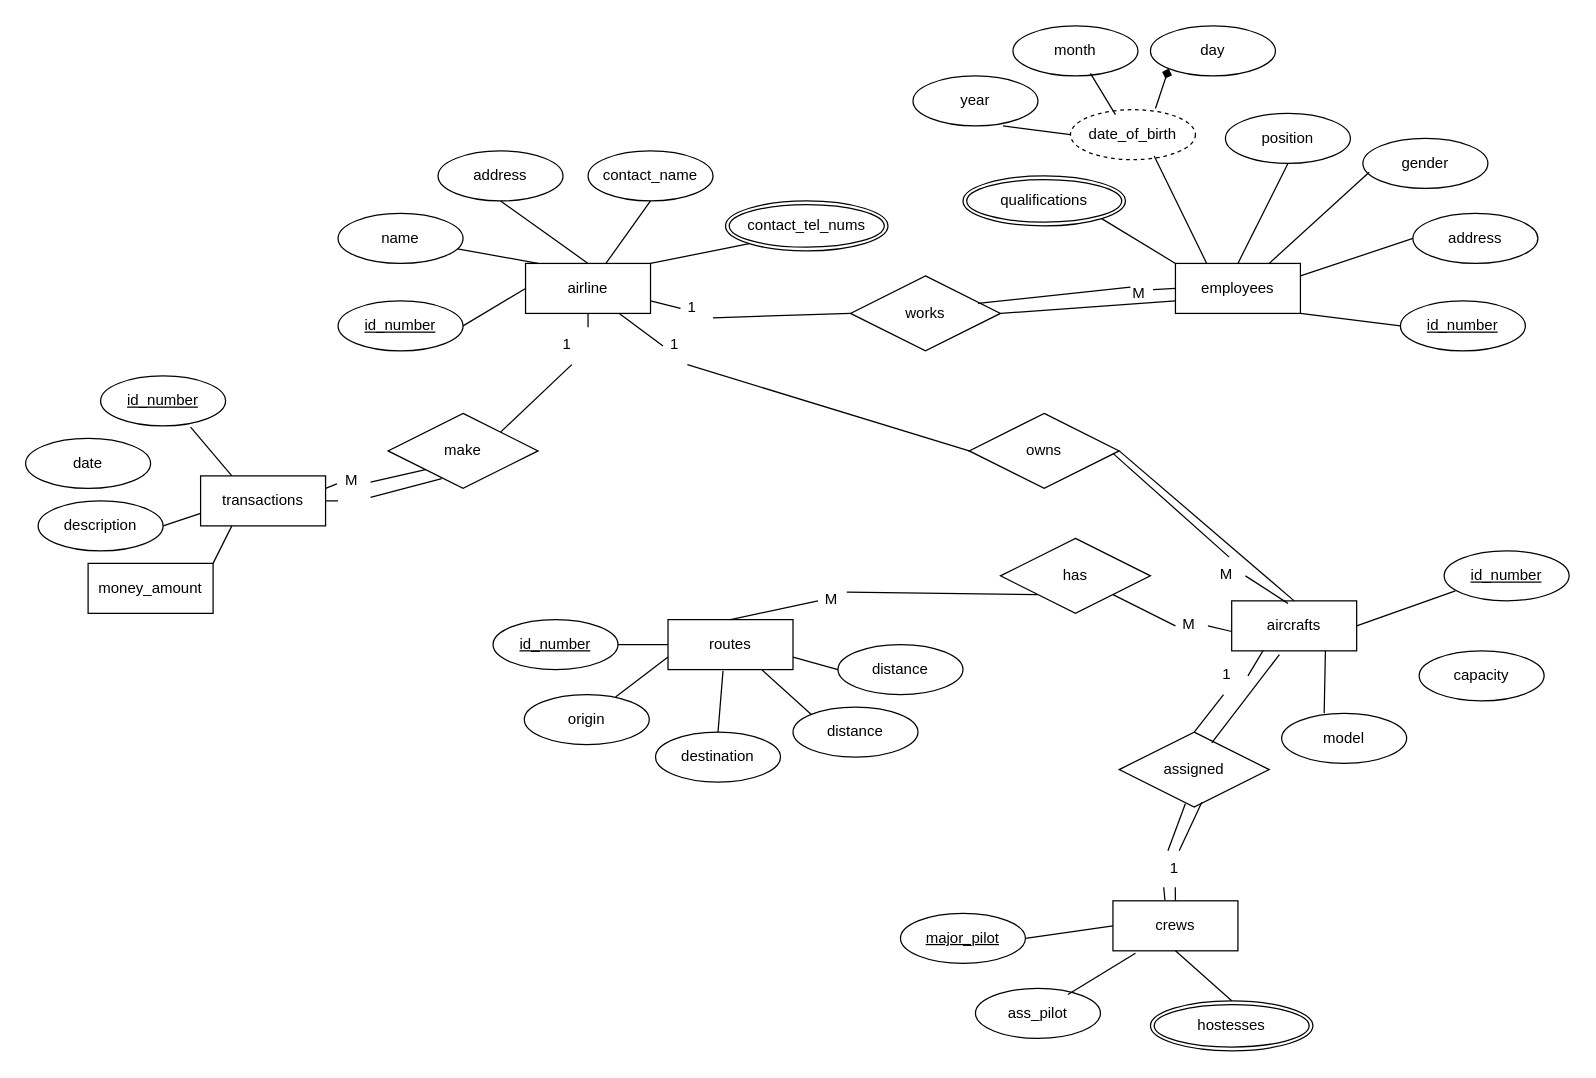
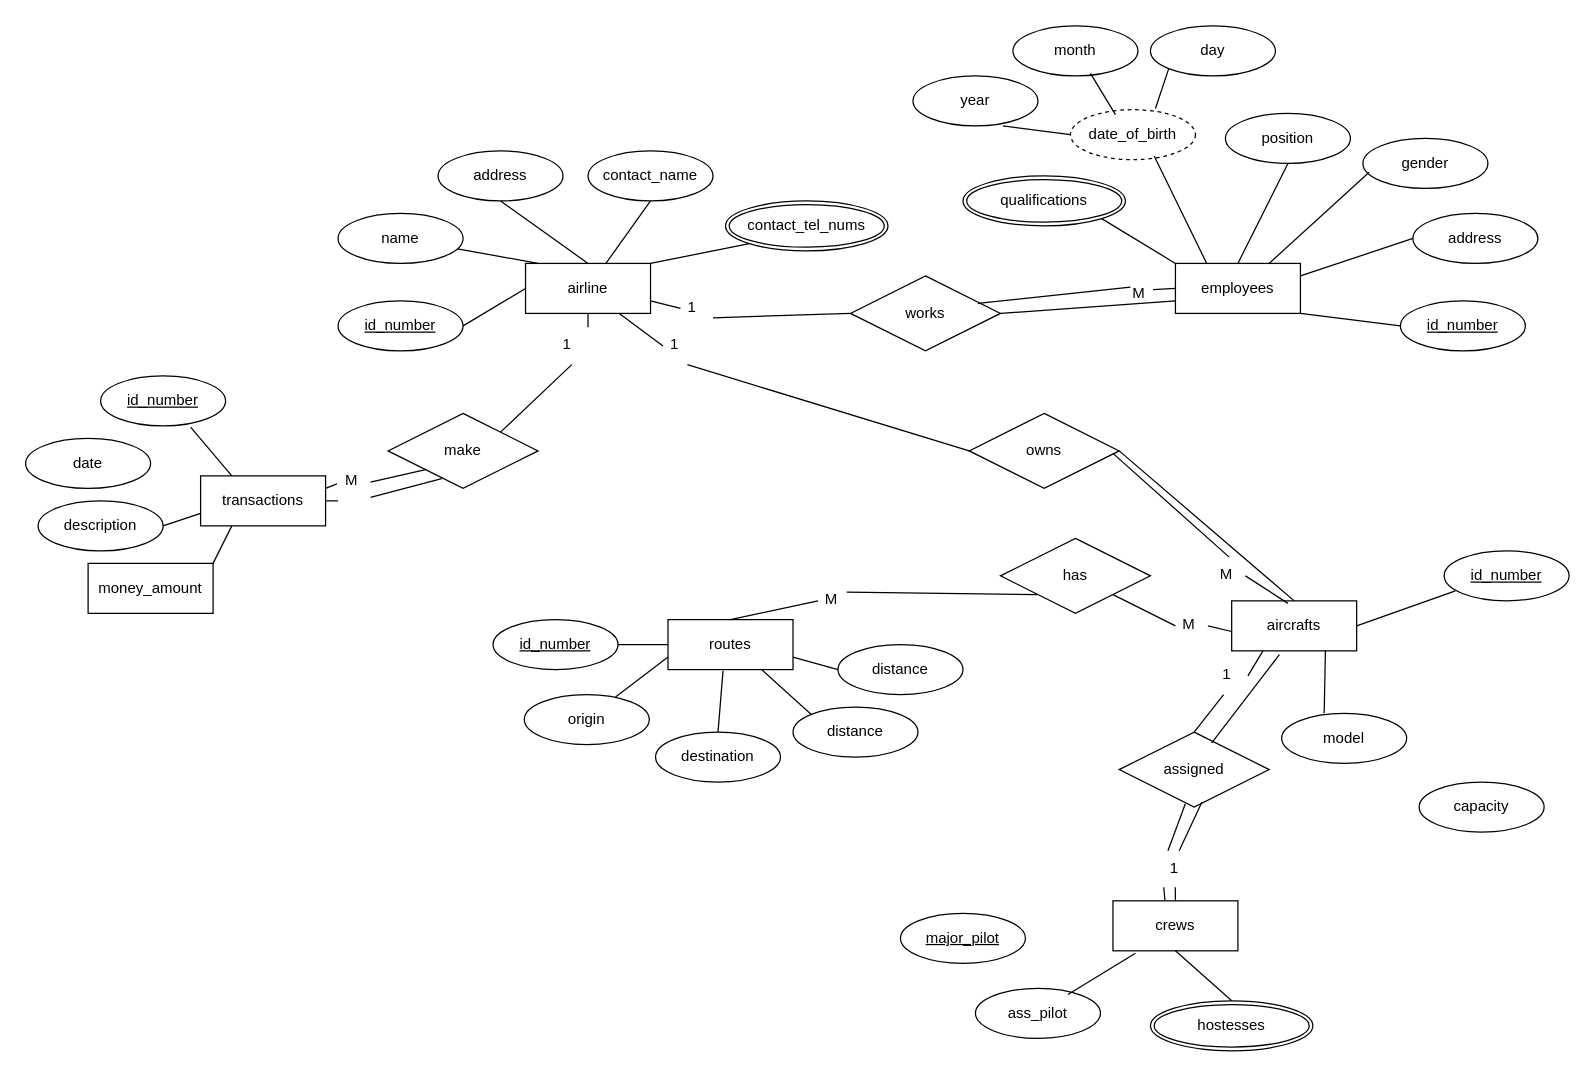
- <mxCell id="35" value="" style="endArrow=diamond;html=1;rounded=0;entryX=0;entryY=1;entryDx=0;entryDy=0;exitX=0.68;exitY=-0.025;exitDx=0;exitDy=0;exitPerimeter=0;" parent="1" source="23" target="24" edge="1"><mxGeometry relative="1" as="geometry"><mxPoint x="902" y="101" as="sourcePoint" /><mxPoint x="872" y="48" as="targetPoint" /></mxGeometry></mxCell>
+ <mxCell id="35" value="" style="endArrow=none;html=1;rounded=0;entryX=0;entryY=1;entryDx=0;entryDy=0;exitX=0.68;exitY=-0.025;exitDx=0;exitDy=0;exitPerimeter=0;" parent="1" source="23" target="24" edge="1"><mxGeometry relative="1" as="geometry"><mxPoint x="902" y="101" as="sourcePoint" /><mxPoint x="872" y="48" as="targetPoint" /></mxGeometry></mxCell>
- <mxCell id="37" value="capacity" style="ellipse;whiteSpace=wrap;html=1;align=center;" parent="1" vertex="1"><mxGeometry x="1135" y="520" width="100" height="40" as="geometry" /></mxCell>
+ <mxCell id="37" value="capacity" style="ellipse;whiteSpace=wrap;html=1;align=center;" parent="1" vertex="1"><mxGeometry x="1135" y="625" width="100" height="40" as="geometry" /></mxCell>
- <mxCell id="56" value="" style="endArrow=none;html=1;rounded=0;entryX=1;entryY=0.5;entryDx=0;entryDy=0;exitX=0;exitY=0.5;exitDx=0;exitDy=0;" parent="1" source="6" target="51" edge="1"><mxGeometry relative="1" as="geometry"><mxPoint x="912" y="773" as="sourcePoint" /><mxPoint x="864" y="805" as="targetPoint" /></mxGeometry></mxCell>
